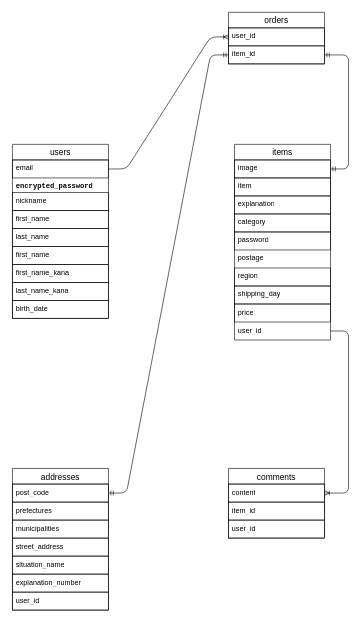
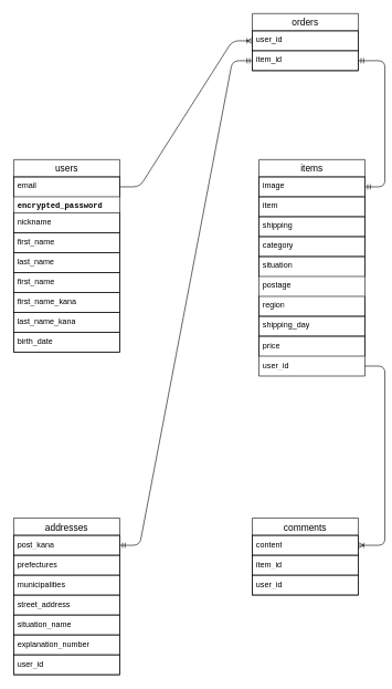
- <mxCell id="15" value="explanation" style="text;strokeColor=default;fillColor=none;spacingLeft=4;spacingRight=4;overflow=hidden;rotatable=0;points=[[0,0.5],[1,0.5]];portConstraint=eastwest;fontSize=12;whiteSpace=wrap;html=1;" parent="12" vertex="1"><mxGeometry y="86" width="160" height="30" as="geometry" /></mxCell>
+ <mxCell id="15" value="shipping" style="text;strokeColor=default;fillColor=none;spacingLeft=4;spacingRight=4;overflow=hidden;rotatable=0;points=[[0,0.5],[1,0.5]];portConstraint=eastwest;fontSize=12;whiteSpace=wrap;html=1;" parent="12" vertex="1"><mxGeometry y="86" width="160" height="30" as="geometry" /></mxCell>
- <mxCell id="17" value="password" style="text;strokeColor=default;fillColor=none;spacingLeft=4;spacingRight=4;overflow=hidden;rotatable=0;points=[[0,0.5],[1,0.5]];portConstraint=eastwest;fontSize=12;whiteSpace=wrap;html=1;" parent="12" vertex="1"><mxGeometry y="146" width="160" height="30" as="geometry" /></mxCell>
+ <mxCell id="17" value="situation" style="text;strokeColor=default;fillColor=none;spacingLeft=4;spacingRight=4;overflow=hidden;rotatable=0;points=[[0,0.5],[1,0.5]];portConstraint=eastwest;fontSize=12;whiteSpace=wrap;html=1;" parent="12" vertex="1"><mxGeometry y="146" width="160" height="30" as="geometry" /></mxCell>
- <mxCell id="29" value="post_code" style="text;strokeColor=default;fillColor=none;spacingLeft=4;spacingRight=4;overflow=hidden;rotatable=0;points=[[0,0.5],[1,0.5]];portConstraint=eastwest;fontSize=12;whiteSpace=wrap;html=1;" parent="28" vertex="1"><mxGeometry y="26" width="160" height="30" as="geometry" /></mxCell>
+ <mxCell id="29" value="post_kana" style="text;strokeColor=default;fillColor=none;spacingLeft=4;spacingRight=4;overflow=hidden;rotatable=0;points=[[0,0.5],[1,0.5]];portConstraint=eastwest;fontSize=12;whiteSpace=wrap;html=1;" parent="28" vertex="1"><mxGeometry y="26" width="160" height="30" as="geometry" /></mxCell>
